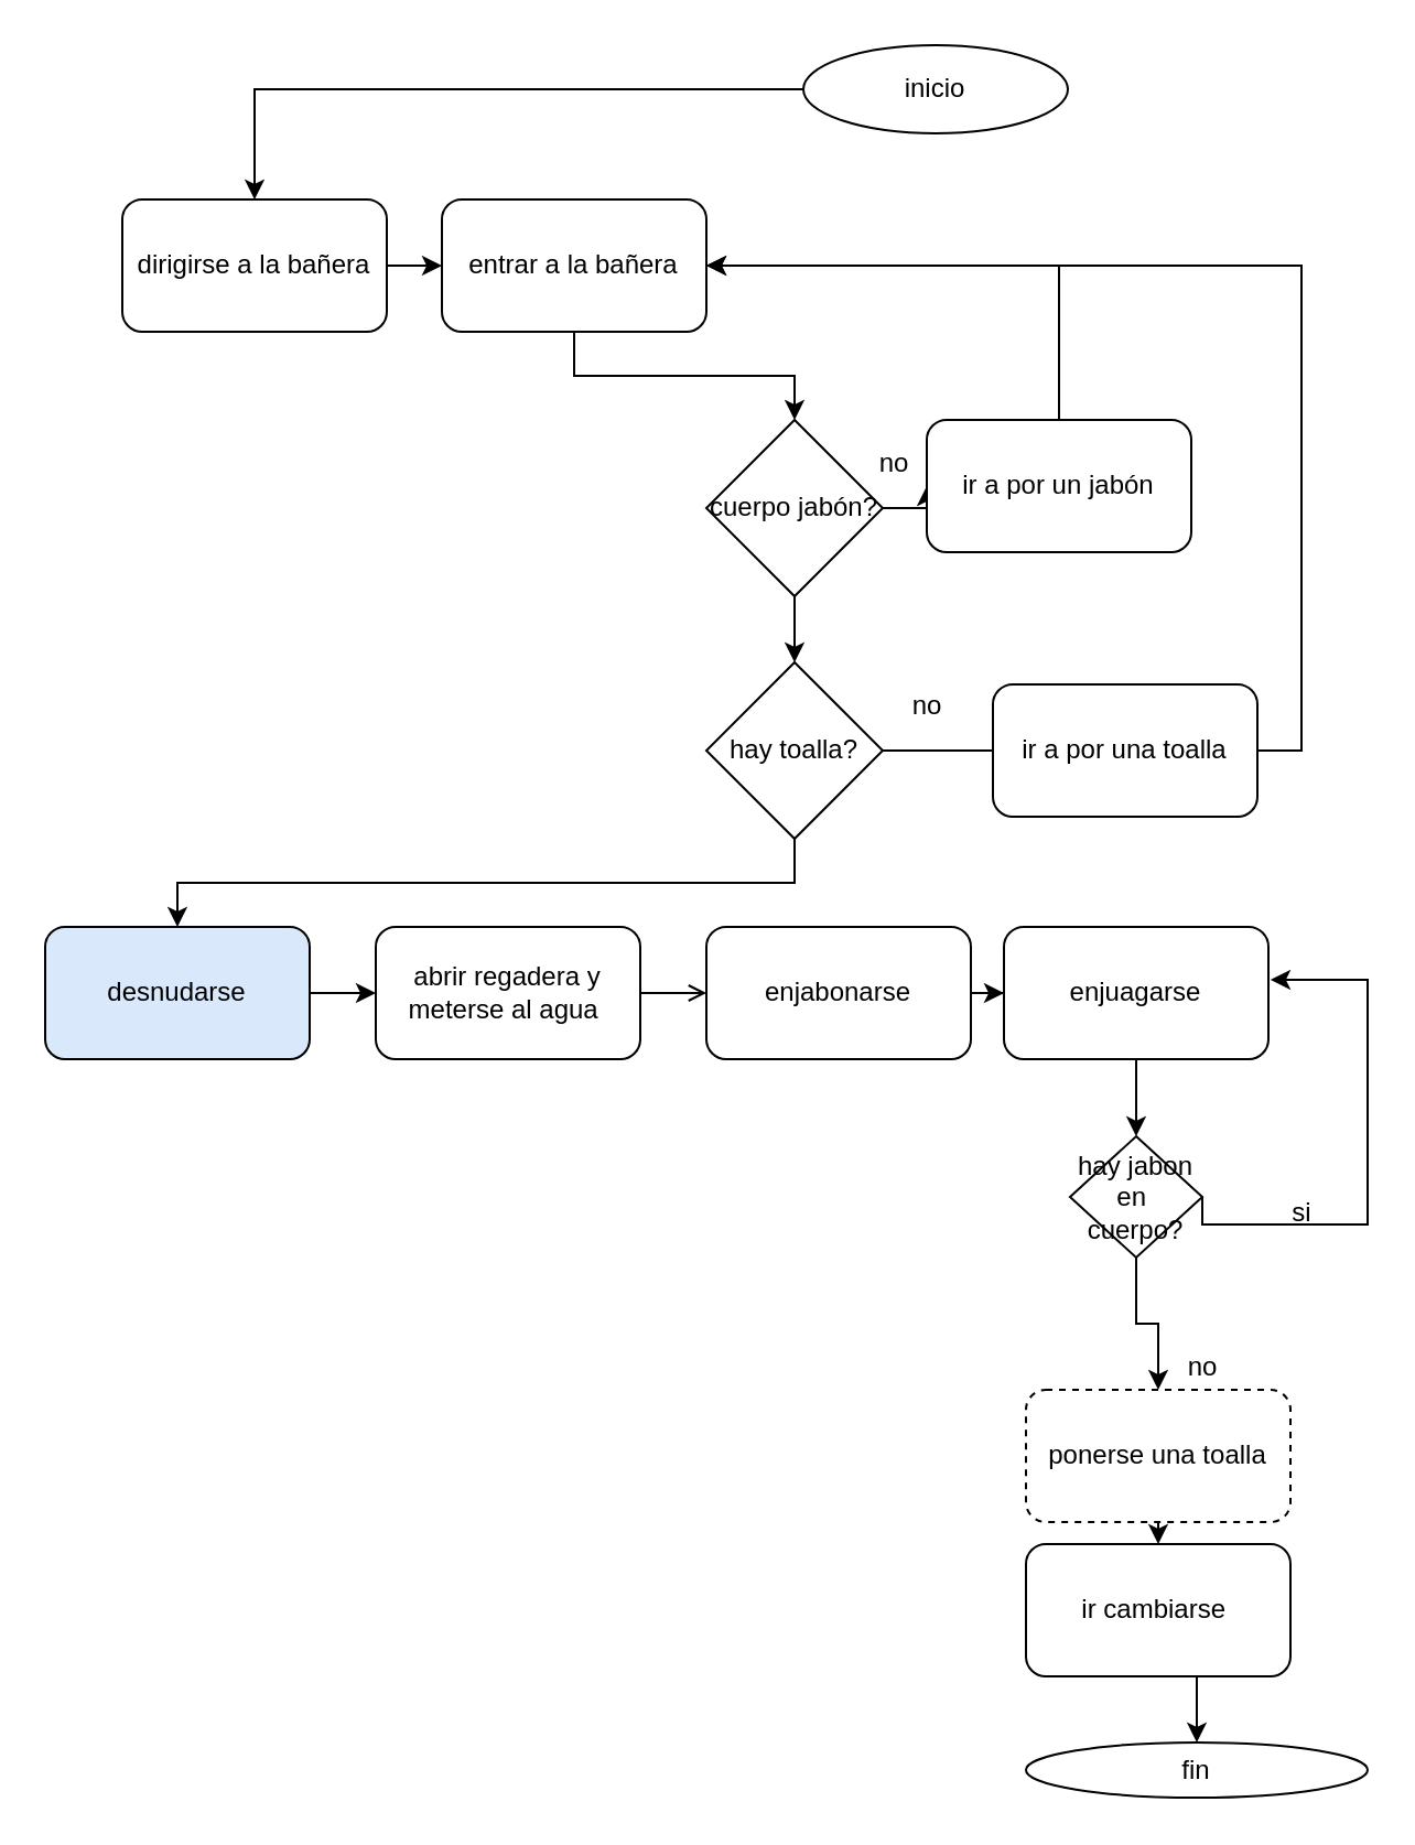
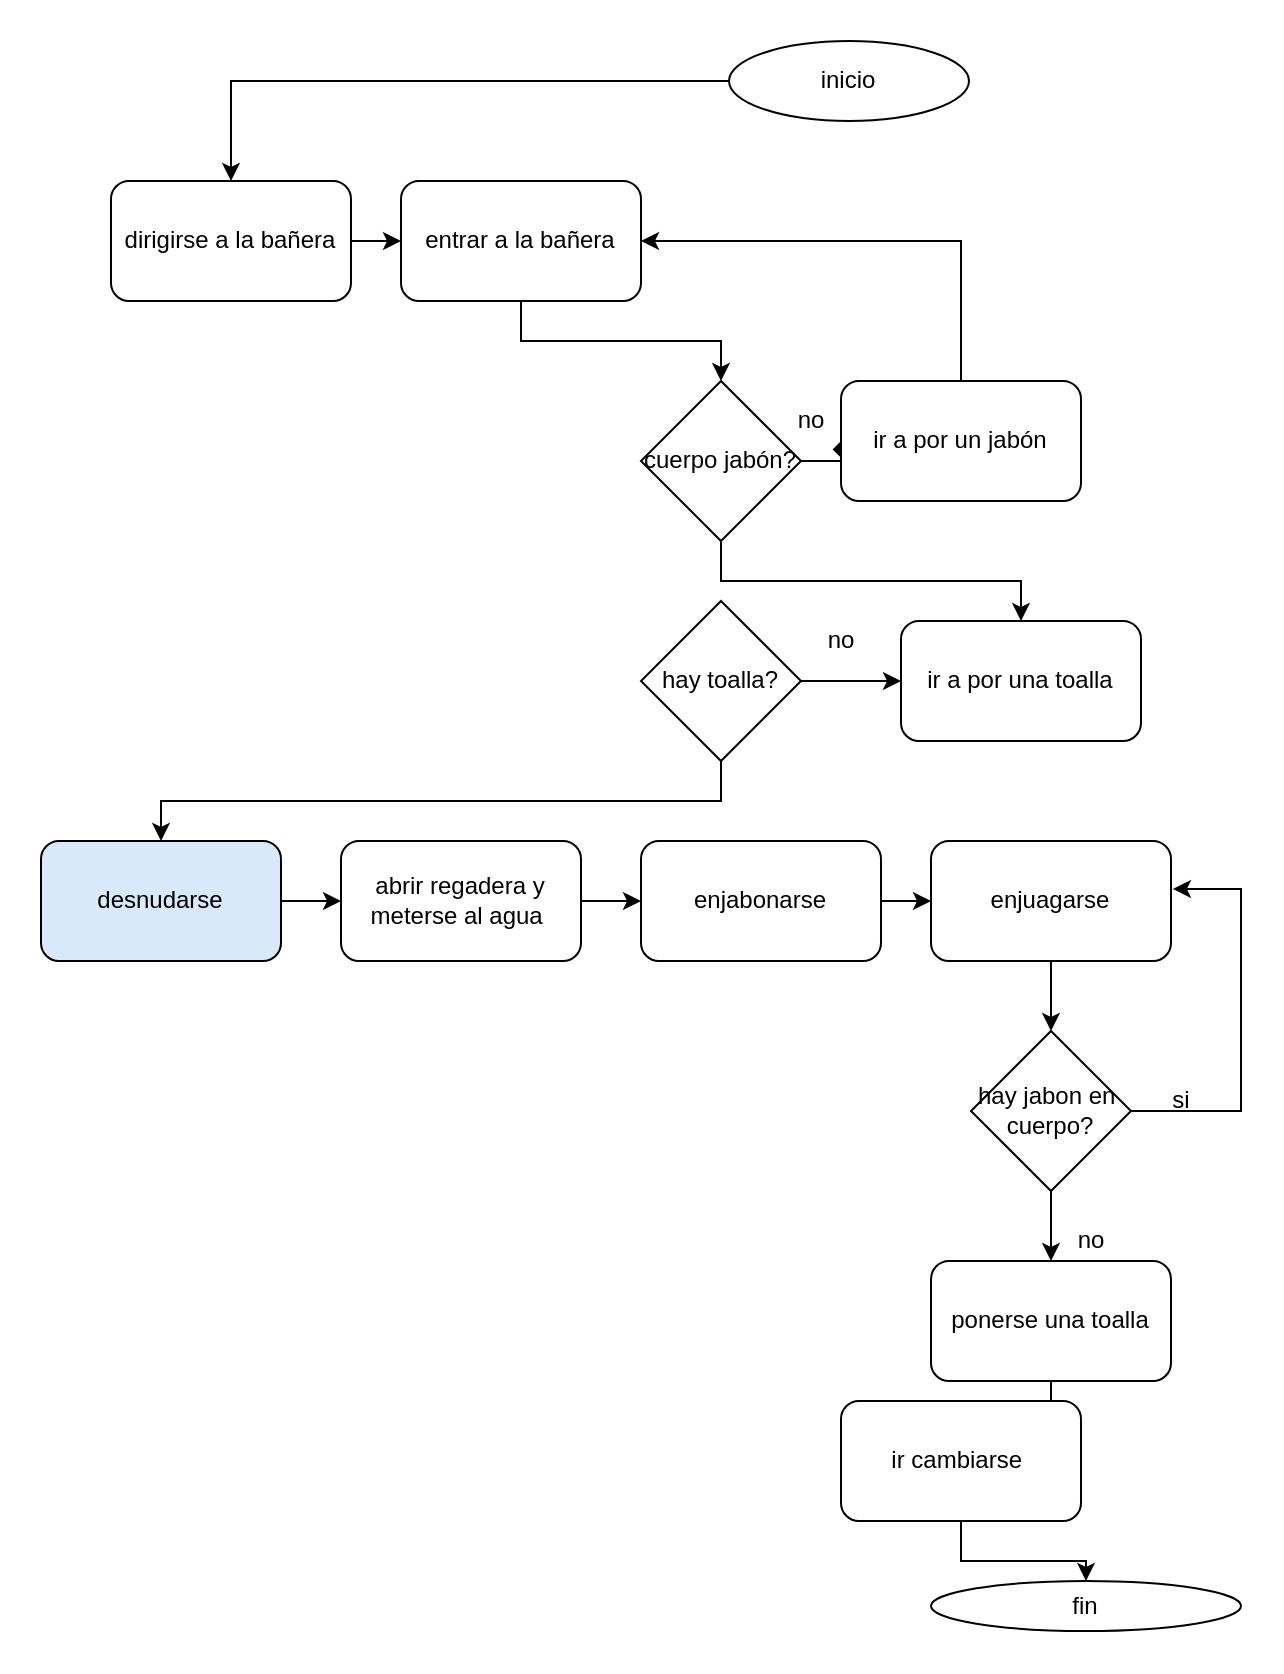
- <mxCell id="14" style="edgeStyle=orthogonalEdgeStyle;rounded=0;orthogonalLoop=1;jettySize=auto;html=1;exitX=1;exitY=0.5;exitDx=0;exitDy=0;entryX=1;entryY=0.5;entryDx=0;entryDy=0;" edge="1" parent="1" source="15" target="5"><mxGeometry relative="1" as="geometry" /></mxCell>
- <mxCell id="6" style="edgeStyle=orthogonalEdgeStyle;rounded=0;orthogonalLoop=1;jettySize=auto;html=1;exitX=1;exitY=0.5;exitDx=0;exitDy=0;entryX=0;entryY=0.5;entryDx=0;entryDy=0;" edge="1" parent="1" source="8" target="10"><mxGeometry relative="1" as="geometry" /></mxCell>
+ <mxCell id="6" style="edgeStyle=orthogonalEdgeStyle;rounded=0;orthogonalLoop=1;jettySize=auto;html=1;exitX=1;exitY=0.5;exitDx=0;exitDy=0;entryX=0;entryY=0.5;entryDx=0;entryDy=0;endArrow=diamond;" edge="1" parent="1" source="8" target="10"><mxGeometry relative="1" as="geometry" /></mxCell>
- <mxCell id="7" style="edgeStyle=orthogonalEdgeStyle;rounded=0;orthogonalLoop=1;jettySize=auto;html=1;exitX=0.5;exitY=1;exitDx=0;exitDy=0;entryX=0.5;entryY=0;entryDx=0;entryDy=0;" edge="1" parent="1" source="8" target="13"><mxGeometry relative="1" as="geometry" /></mxCell>
+ <mxCell id="7" style="edgeStyle=orthogonalEdgeStyle;rounded=0;orthogonalLoop=1;jettySize=auto;html=1;exitX=0.5;exitY=1;exitDx=0;exitDy=0;" edge="1" parent="1" source="8" target="15"><mxGeometry relative="1" as="geometry" /></mxCell>
- <mxCell id="11" style="edgeStyle=orthogonalEdgeStyle;rounded=0;orthogonalLoop=1;jettySize=auto;html=1;exitX=1;exitY=0.5;exitDx=0;exitDy=0;endArrow=none;" edge="1" parent="1" source="13" target="15"><mxGeometry relative="1" as="geometry" /></mxCell>
+ <mxCell id="11" style="edgeStyle=orthogonalEdgeStyle;rounded=0;orthogonalLoop=1;jettySize=auto;html=1;exitX=1;exitY=0.5;exitDx=0;exitDy=0;" edge="1" parent="1" source="13" target="15"><mxGeometry relative="1" as="geometry" /></mxCell>
- <mxCell id="18" style="edgeStyle=orthogonalEdgeStyle;rounded=0;orthogonalLoop=1;jettySize=auto;html=1;exitX=1;exitY=0.5;exitDx=0;exitDy=0;entryX=0;entryY=0.5;entryDx=0;entryDy=0;endArrow=open;" edge="1" parent="1" source="19" target="21"><mxGeometry relative="1" as="geometry" /></mxCell>
+ <mxCell id="18" style="edgeStyle=orthogonalEdgeStyle;rounded=0;orthogonalLoop=1;jettySize=auto;html=1;exitX=1;exitY=0.5;exitDx=0;exitDy=0;entryX=0;entryY=0.5;entryDx=0;entryDy=0;" edge="1" parent="1" source="19" target="21"><mxGeometry relative="1" as="geometry" /></mxCell>
- <mxCell id="28" value="enjuagarse" style="rounded=1;whiteSpace=wrap;html=1;" vertex="1" parent="1"><mxGeometry x="455" y="420" width="120" height="60" as="geometry" /></mxCell>
+ <mxCell id="28" value="enjuagarse" style="rounded=1;whiteSpace=wrap;html=1;" vertex="1" parent="1"><mxGeometry x="465" y="420" width="120" height="60" as="geometry" /></mxCell>
- <mxCell id="26" value="hay jabon en&amp;nbsp;&lt;br&gt;cuerpo?" style="rhombus;whiteSpace=wrap;html=1;" vertex="1" parent="1"><mxGeometry x="485" y="515" width="60" height="55" as="geometry" /></mxCell>
+ <mxCell id="26" value="hay jabon en&amp;nbsp;&lt;br&gt;cuerpo?" style="rhombus;whiteSpace=wrap;html=1;" vertex="1" parent="1"><mxGeometry x="485" y="515" width="80" height="80" as="geometry" /></mxCell>
- <mxCell id="31" value="ponerse una toalla" style="rounded=1;whiteSpace=wrap;html=1;dashed=1;" vertex="1" parent="1"><mxGeometry x="465" y="630" width="120" height="60" as="geometry" /></mxCell>
+ <mxCell id="31" value="ponerse una toalla" style="rounded=1;whiteSpace=wrap;html=1;" vertex="1" parent="1"><mxGeometry x="465" y="630" width="120" height="60" as="geometry" /></mxCell>
- <mxCell id="33" value="ir cambiarse&amp;nbsp;" style="rounded=1;whiteSpace=wrap;html=1;" vertex="1" parent="1"><mxGeometry x="465" y="700" width="120" height="60" as="geometry" /></mxCell>
+ <mxCell id="33" value="ir cambiarse&amp;nbsp;" style="rounded=1;whiteSpace=wrap;html=1;" vertex="1" parent="1"><mxGeometry x="420" y="700" width="120" height="60" as="geometry" /></mxCell>
